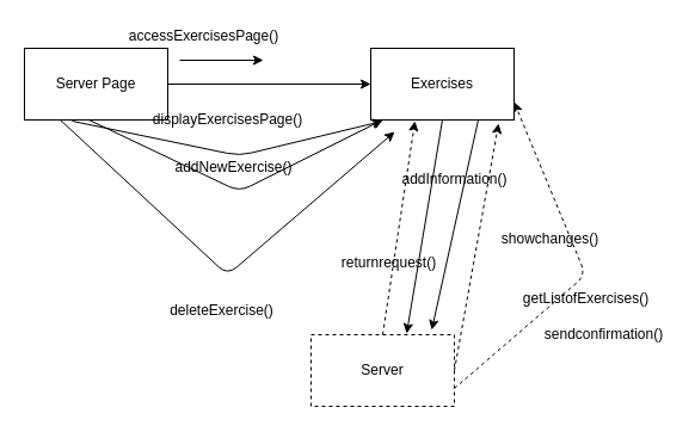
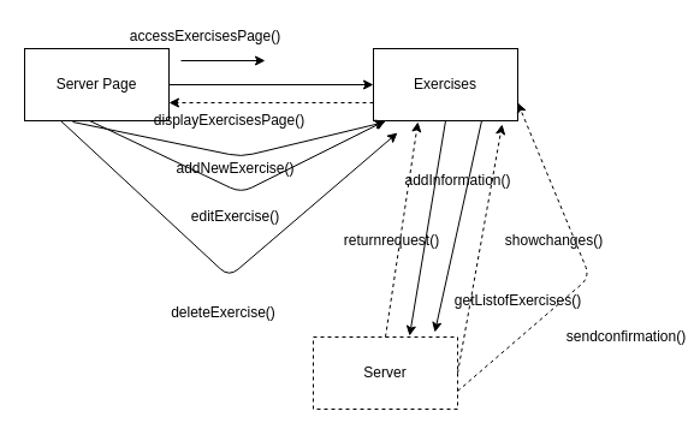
+ <mxCell id="17" value="" style="html=1;labelBackgroundColor=#ffffff;startArrow=none;startFill=0;startSize=6;endArrow=classic;endFill=1;endSize=6;jettySize=auto;orthogonalLoop=1;strokeWidth=1;dashed=1;fontSize=14;entryX=1;entryY=0.75;entryDx=0;entryDy=0;exitX=0;exitY=0.75;exitDx=0;exitDy=0;" edge="1" parent="1" source="2" target="7"><mxGeometry width="60" height="60" relative="1" as="geometry"><mxPoint x="530" y="260" as="sourcePoint" /><mxPoint x="630" y="150" as="targetPoint" /><Array as="points" /></mxGeometry></mxCell>
+ <mxCell id="22" value="editExercise()" style="text;html=1;align=center;verticalAlign=middle;resizable=0;points=[];autosize=1;strokeColor=none;" vertex="1" parent="1"><mxGeometry x="150" y="170" width="90" height="20" as="geometry" /></mxCell>
- <mxCell id="11" value="returnrequest()" style="text;html=1;align=center;verticalAlign=middle;resizable=0;points=[];autosize=1;strokeColor=none;" vertex="1" parent="1"><mxGeometry x="280" y="210" width="90" height="20" as="geometry" /></mxCell>
+ <mxCell id="11" value="returnrequest()" style="text;html=1;align=center;verticalAlign=middle;resizable=0;points=[];autosize=1;strokeColor=none;" vertex="1" parent="1"><mxGeometry x="280" y="190" width="90" height="20" as="geometry" /></mxCell>
- <mxCell id="12" value="getListofExercises()" style="text;html=1;align=center;verticalAlign=middle;resizable=0;points=[];autosize=1;strokeColor=none;" vertex="1" parent="1"><mxGeometry x="430" y="240" width="120" height="20" as="geometry" /></mxCell>
+ <mxCell id="12" value="getListofExercises()" style="text;html=1;align=center;verticalAlign=middle;resizable=0;points=[];autosize=1;strokeColor=none;" vertex="1" parent="1"><mxGeometry x="370" y="240" width="120" height="20" as="geometry" /></mxCell>
- <mxCell id="13" value="sendconfirmation()" style="text;html=1;align=center;verticalAlign=middle;resizable=0;points=[];autosize=1;strokeColor=none;" vertex="1" parent="1"><mxGeometry x="450" y="270" width="110" height="20" as="geometry" /></mxCell>
+ <mxCell id="13" value="sendconfirmation()" style="text;html=1;align=center;verticalAlign=middle;resizable=0;points=[];autosize=1;strokeColor=none;" vertex="1" parent="1"><mxGeometry x="465" y="270" width="110" height="20" as="geometry" /></mxCell>
